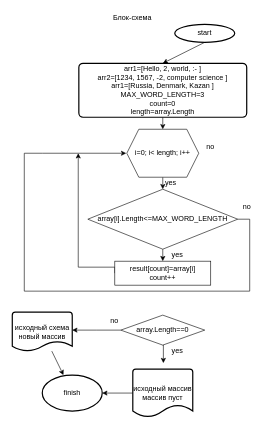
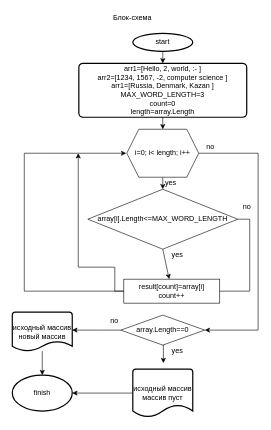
- <mxCell id="3" value="start" style="strokeWidth=2;html=1;shape=mxgraph.flowchart.start_1;whiteSpace=wrap;" parent="1" vertex="1"><mxGeometry x="291" y="40" width="100" height="30" as="geometry" /></mxCell>
+ <mxCell id="3" value="start" style="strokeWidth=2;html=1;shape=mxgraph.flowchart.start_1;whiteSpace=wrap;" parent="1" vertex="1"><mxGeometry x="221" y="55" width="100" height="30" as="geometry" /></mxCell>
+ <mxCell id="19" style="edgeStyle=orthogonalEdgeStyle;rounded=0;orthogonalLoop=1;jettySize=auto;html=1;exitX=1;exitY=0.5;exitDx=0;exitDy=0;entryX=1;entryY=0.5;entryDx=0;entryDy=0;" parent="1" source="20" target="14" edge="1"><mxGeometry relative="1" as="geometry"><Array as="points"><mxPoint x="430" y="255" /><mxPoint x="430" y="550" /></Array></mxGeometry></mxCell>
- <mxCell id="11" value="result[count]=array[i]&lt;br&gt;count++" style="rounded=0;whiteSpace=wrap;html=1;" parent="1" vertex="1"><mxGeometry x="191" y="435" width="160" height="40" as="geometry" /></mxCell>
+ <mxCell id="11" value="result[count]=array[i]&lt;br&gt;count++" style="rounded=0;whiteSpace=wrap;html=1;" parent="1" vertex="1"><mxGeometry x="206" y="465" width="160" height="40" as="geometry" /></mxCell>
- <mxCell id="27" value="исходный схема&lt;br&gt;новый массив" style="strokeWidth=2;html=1;shape=mxgraph.flowchart.document2;whiteSpace=wrap;size=0.25;" vertex="1" parent="1"><mxGeometry x="20" y="520" width="100" height="65" as="geometry" /></mxCell>
+ <mxCell id="27" value="исходный массив&lt;br&gt;новый массив" style="strokeWidth=2;html=1;shape=mxgraph.flowchart.document2;whiteSpace=wrap;size=0.25;" vertex="1" parent="1"><mxGeometry x="20" y="520" width="100" height="65" as="geometry" /></mxCell>
- <mxCell id="6" value="finish" style="strokeWidth=2;html=1;shape=mxgraph.flowchart.start_1;whiteSpace=wrap;" parent="1" vertex="1"><mxGeometry x="70" y="625" width="100" height="60" as="geometry" /></mxCell>
+ <mxCell id="6" value="finish" style="strokeWidth=2;html=1;shape=mxgraph.flowchart.start_1;whiteSpace=wrap;" parent="1" vertex="1"><mxGeometry x="20" y="625" width="100" height="60" as="geometry" /></mxCell>
